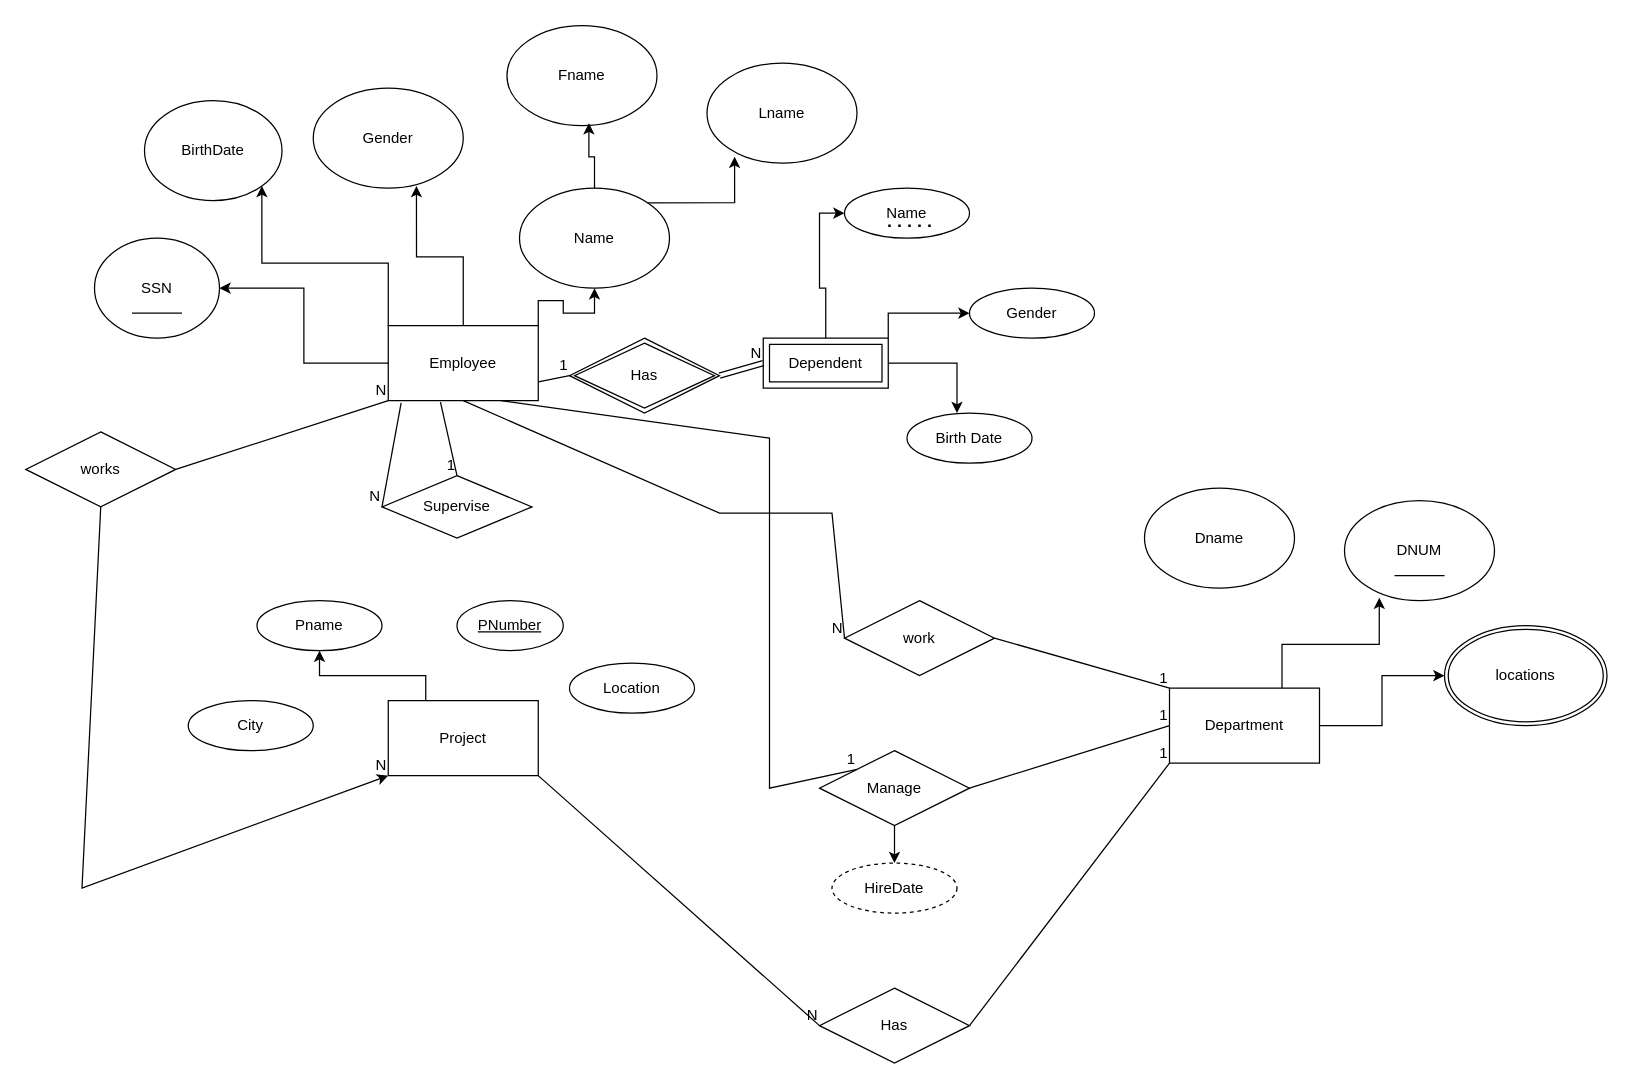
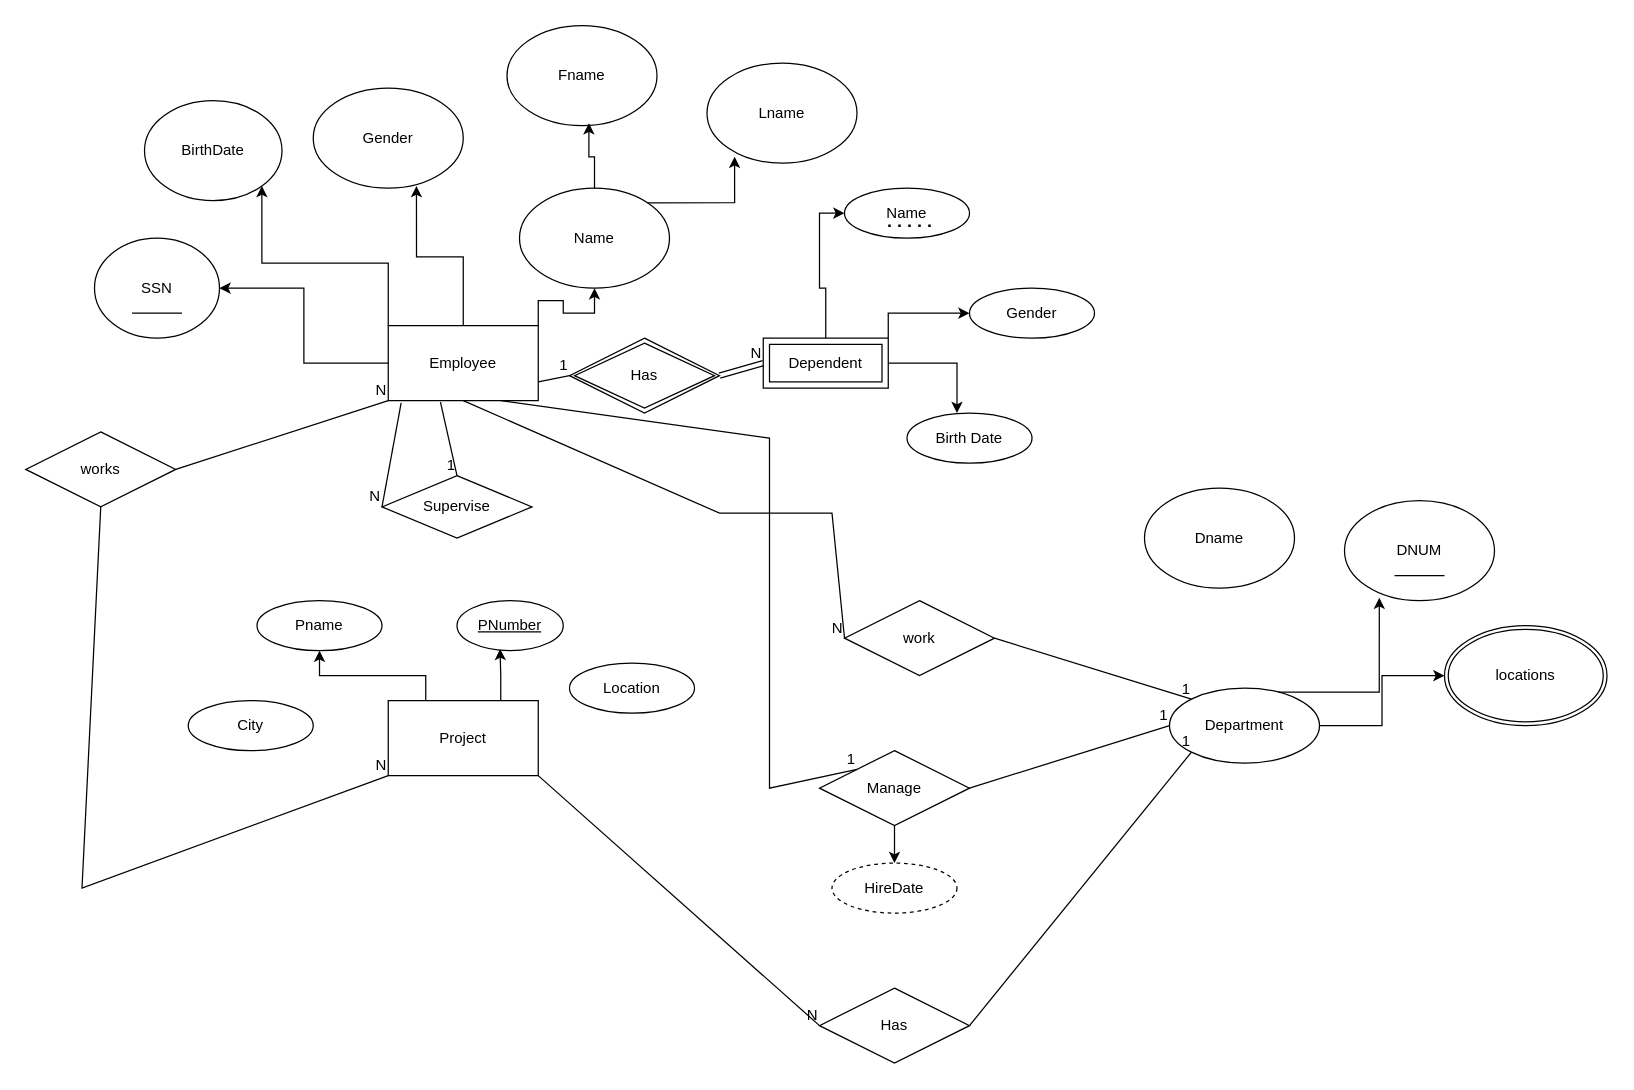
+ <mxCell id="29" style="edgeStyle=orthogonalEdgeStyle;rounded=0;orthogonalLoop=1;jettySize=auto;html=1;exitX=0.75;exitY=0;exitDx=0;exitDy=0;entryX=0.405;entryY=0.966;entryDx=0;entryDy=0;entryPerimeter=0;" edge="1" parent="1" source="24" target="28"><mxGeometry relative="1" as="geometry" /></mxCell>
- <mxCell id="16" value="Department" style="rounded=0;whiteSpace=wrap;html=1;" vertex="1" parent="1"><mxGeometry x="935" y="550" width="120" height="60" as="geometry" /></mxCell>
+ <mxCell id="16" value="Department" style="ellipse;whiteSpace=wrap;html=1;" vertex="1" parent="1"><mxGeometry x="935" y="550" width="120" height="60" as="geometry" /></mxCell>
- <mxCell id="59" value="" style="endArrow=classic;html=1;rounded=0;entryX=0;entryY=1;entryDx=0;entryDy=0;exitX=0.5;exitY=1;exitDx=0;exitDy=0;" edge="1" parent="1" source="30" target="24"><mxGeometry relative="1" as="geometry"><mxPoint x="15" y="670" as="sourcePoint" /><mxPoint x="205" y="700" as="targetPoint" /><Array as="points"><mxPoint x="65" y="710" /></Array></mxGeometry></mxCell>
+ <mxCell id="59" value="" style="endArrow=none;html=1;rounded=0;entryX=0;entryY=1;entryDx=0;entryDy=0;exitX=0.5;exitY=1;exitDx=0;exitDy=0;" edge="1" parent="1" source="30" target="24"><mxGeometry relative="1" as="geometry"><mxPoint x="15" y="670" as="sourcePoint" /><mxPoint x="205" y="700" as="targetPoint" /><Array as="points"><mxPoint x="65" y="710" /></Array></mxGeometry></mxCell>
